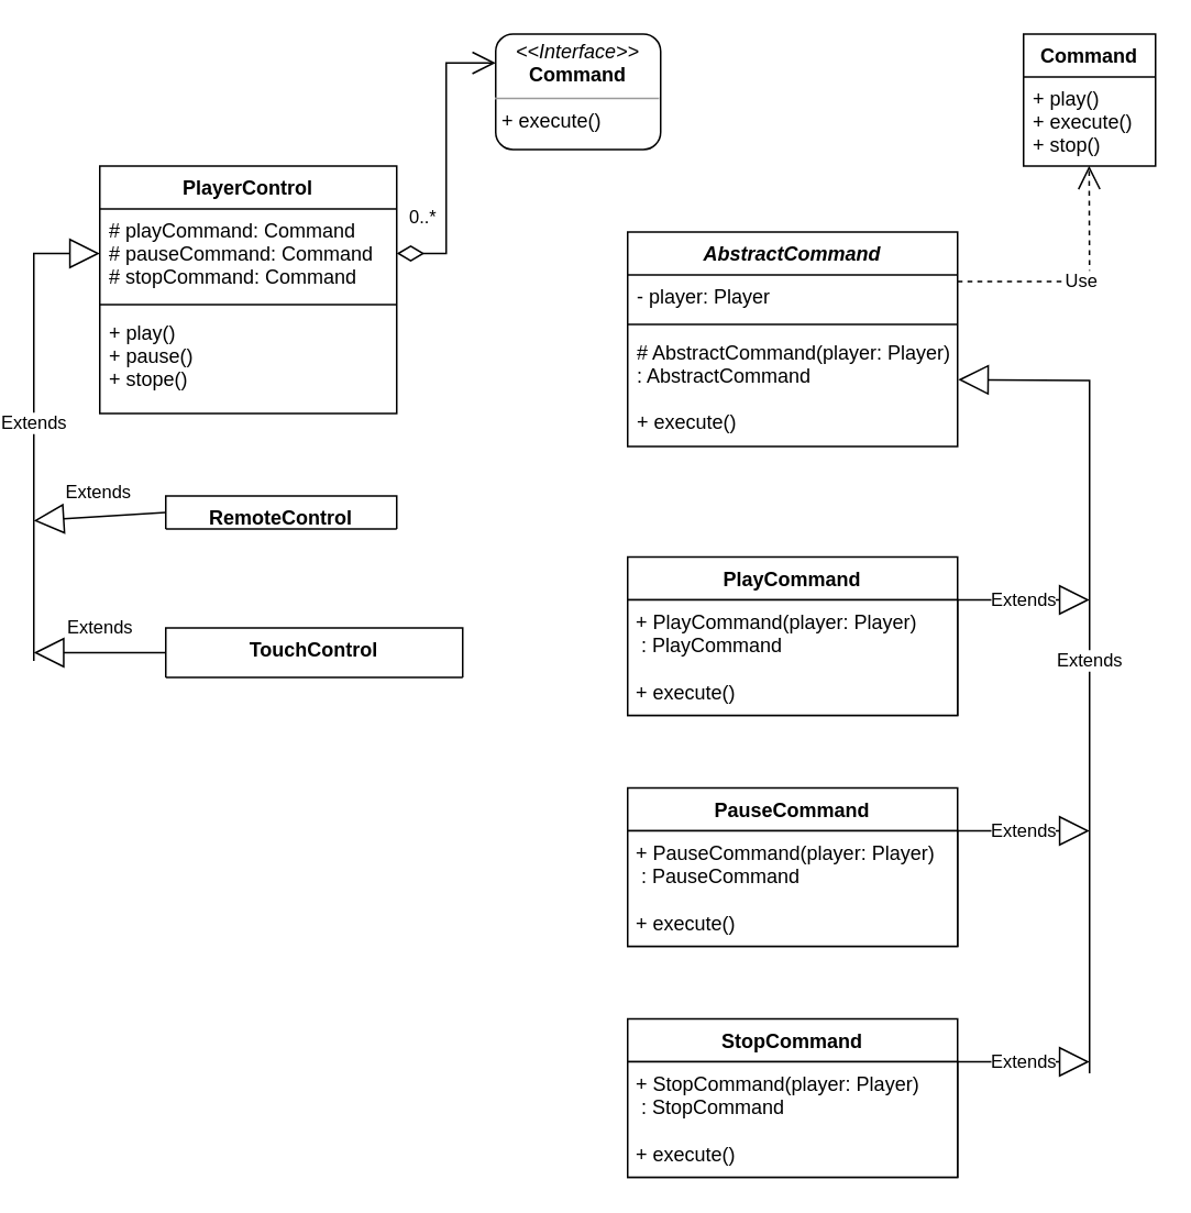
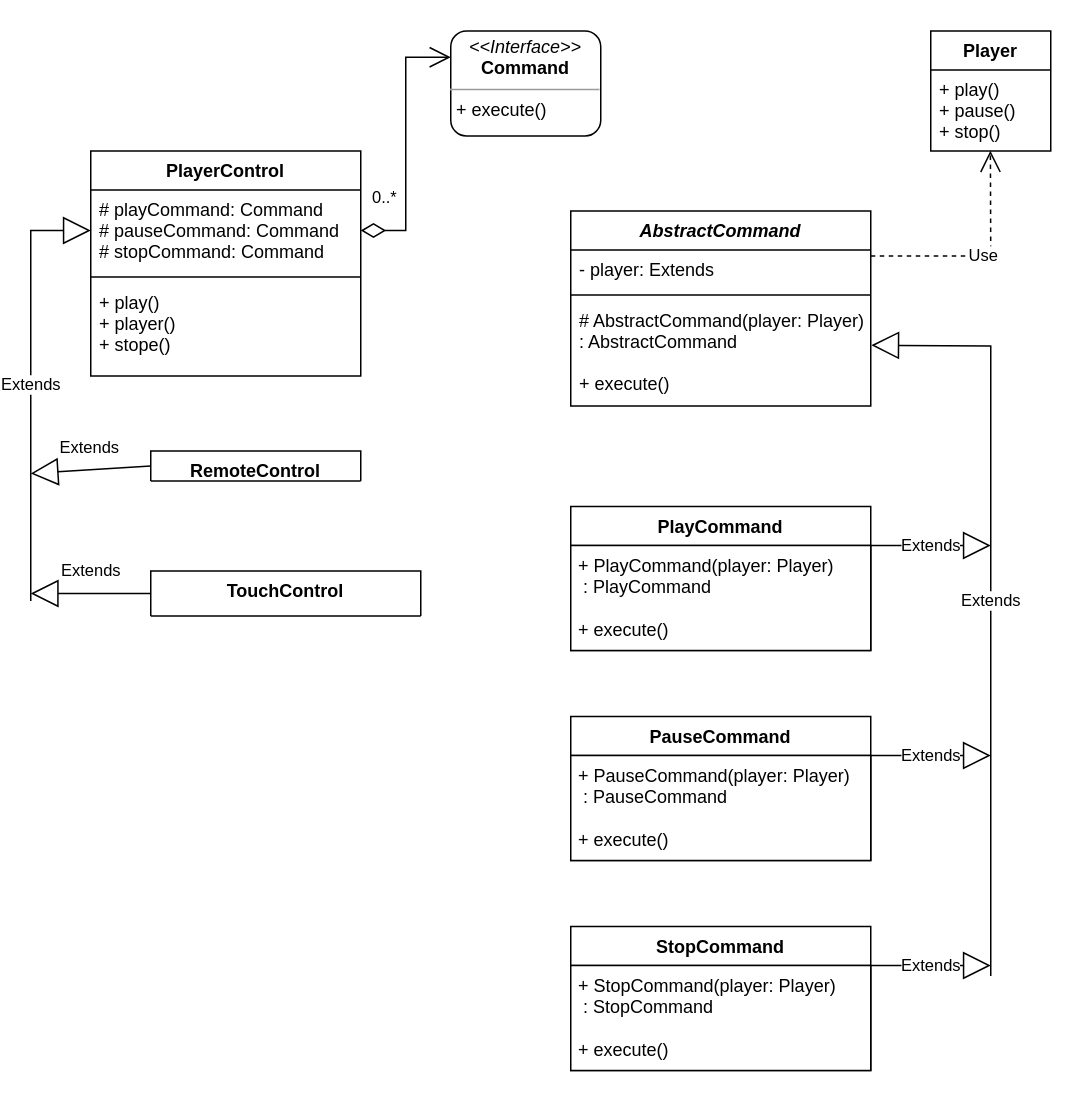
- <mxCell id="13" value="Command" style="swimlane;fontStyle=1;align=center;verticalAlign=top;childLayout=stackLayout;horizontal=1;startSize=26;horizontalStack=0;resizeParent=1;resizeParentMax=0;resizeLast=0;collapsible=1;marginBottom=0;" parent="1" vertex="1"><mxGeometry x="620" y="20" width="80" height="80" as="geometry" /></mxCell>
+ <mxCell id="13" value="Player" style="swimlane;fontStyle=1;align=center;verticalAlign=top;childLayout=stackLayout;horizontal=1;startSize=26;horizontalStack=0;resizeParent=1;resizeParentMax=0;resizeLast=0;collapsible=1;marginBottom=0;" parent="1" vertex="1"><mxGeometry x="620" y="20" width="80" height="80" as="geometry" /></mxCell>
- <mxCell id="14" value="+ play()&#10;+ execute()&#10;+ stop()" style="text;strokeColor=none;fillColor=none;align=left;verticalAlign=top;spacingLeft=4;spacingRight=4;overflow=hidden;rotatable=0;points=[[0,0.5],[1,0.5]];portConstraint=eastwest;" parent="13" vertex="1"><mxGeometry y="26" width="80" height="54" as="geometry" /></mxCell>
+ <mxCell id="14" value="+ play()&#10;+ pause()&#10;+ stop()" style="text;strokeColor=none;fillColor=none;align=left;verticalAlign=top;spacingLeft=4;spacingRight=4;overflow=hidden;rotatable=0;points=[[0,0.5],[1,0.5]];portConstraint=eastwest;" parent="13" vertex="1"><mxGeometry y="26" width="80" height="54" as="geometry" /></mxCell>
- <mxCell id="10" value="- player: Player" style="text;strokeColor=none;fillColor=none;align=left;verticalAlign=top;spacingLeft=4;spacingRight=4;overflow=hidden;rotatable=0;points=[[0,0.5],[1,0.5]];portConstraint=eastwest;" parent="9" vertex="1"><mxGeometry y="26" width="200" height="26" as="geometry" /></mxCell>
+ <mxCell id="10" value="- player: Extends" style="text;strokeColor=none;fillColor=none;align=left;verticalAlign=top;spacingLeft=4;spacingRight=4;overflow=hidden;rotatable=0;points=[[0,0.5],[1,0.5]];portConstraint=eastwest;" parent="9" vertex="1"><mxGeometry y="26" width="200" height="26" as="geometry" /></mxCell>
- <mxCell id="8" value="+ play()&#10;+ pause()&#10;+ stope()" style="text;strokeColor=none;fillColor=none;align=left;verticalAlign=top;spacingLeft=4;spacingRight=4;overflow=hidden;rotatable=0;points=[[0,0.5],[1,0.5]];portConstraint=eastwest;" parent="5" vertex="1"><mxGeometry y="88" width="180" height="62" as="geometry" /></mxCell>
+ <mxCell id="8" value="+ play()&#10;+ player()&#10;+ stope()" style="text;strokeColor=none;fillColor=none;align=left;verticalAlign=top;spacingLeft=4;spacingRight=4;overflow=hidden;rotatable=0;points=[[0,0.5],[1,0.5]];portConstraint=eastwest;" parent="5" vertex="1"><mxGeometry y="88" width="180" height="62" as="geometry" /></mxCell>
